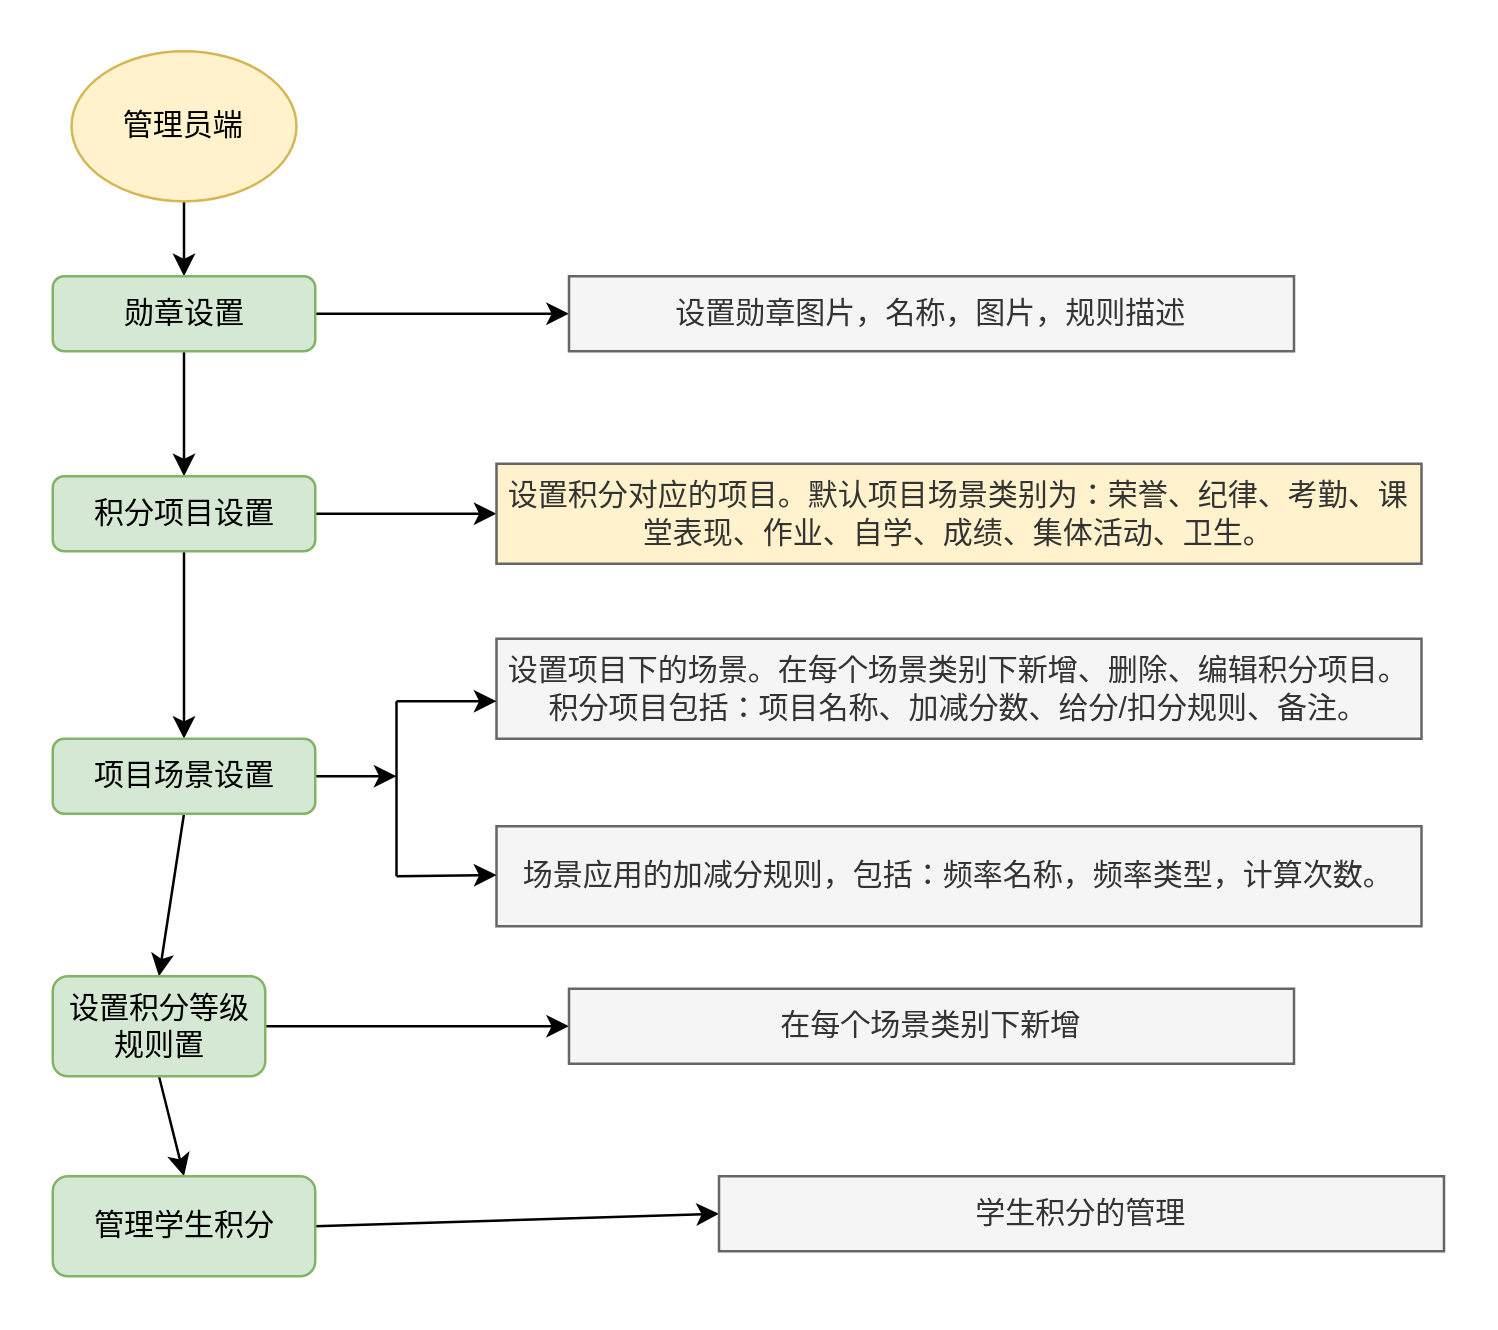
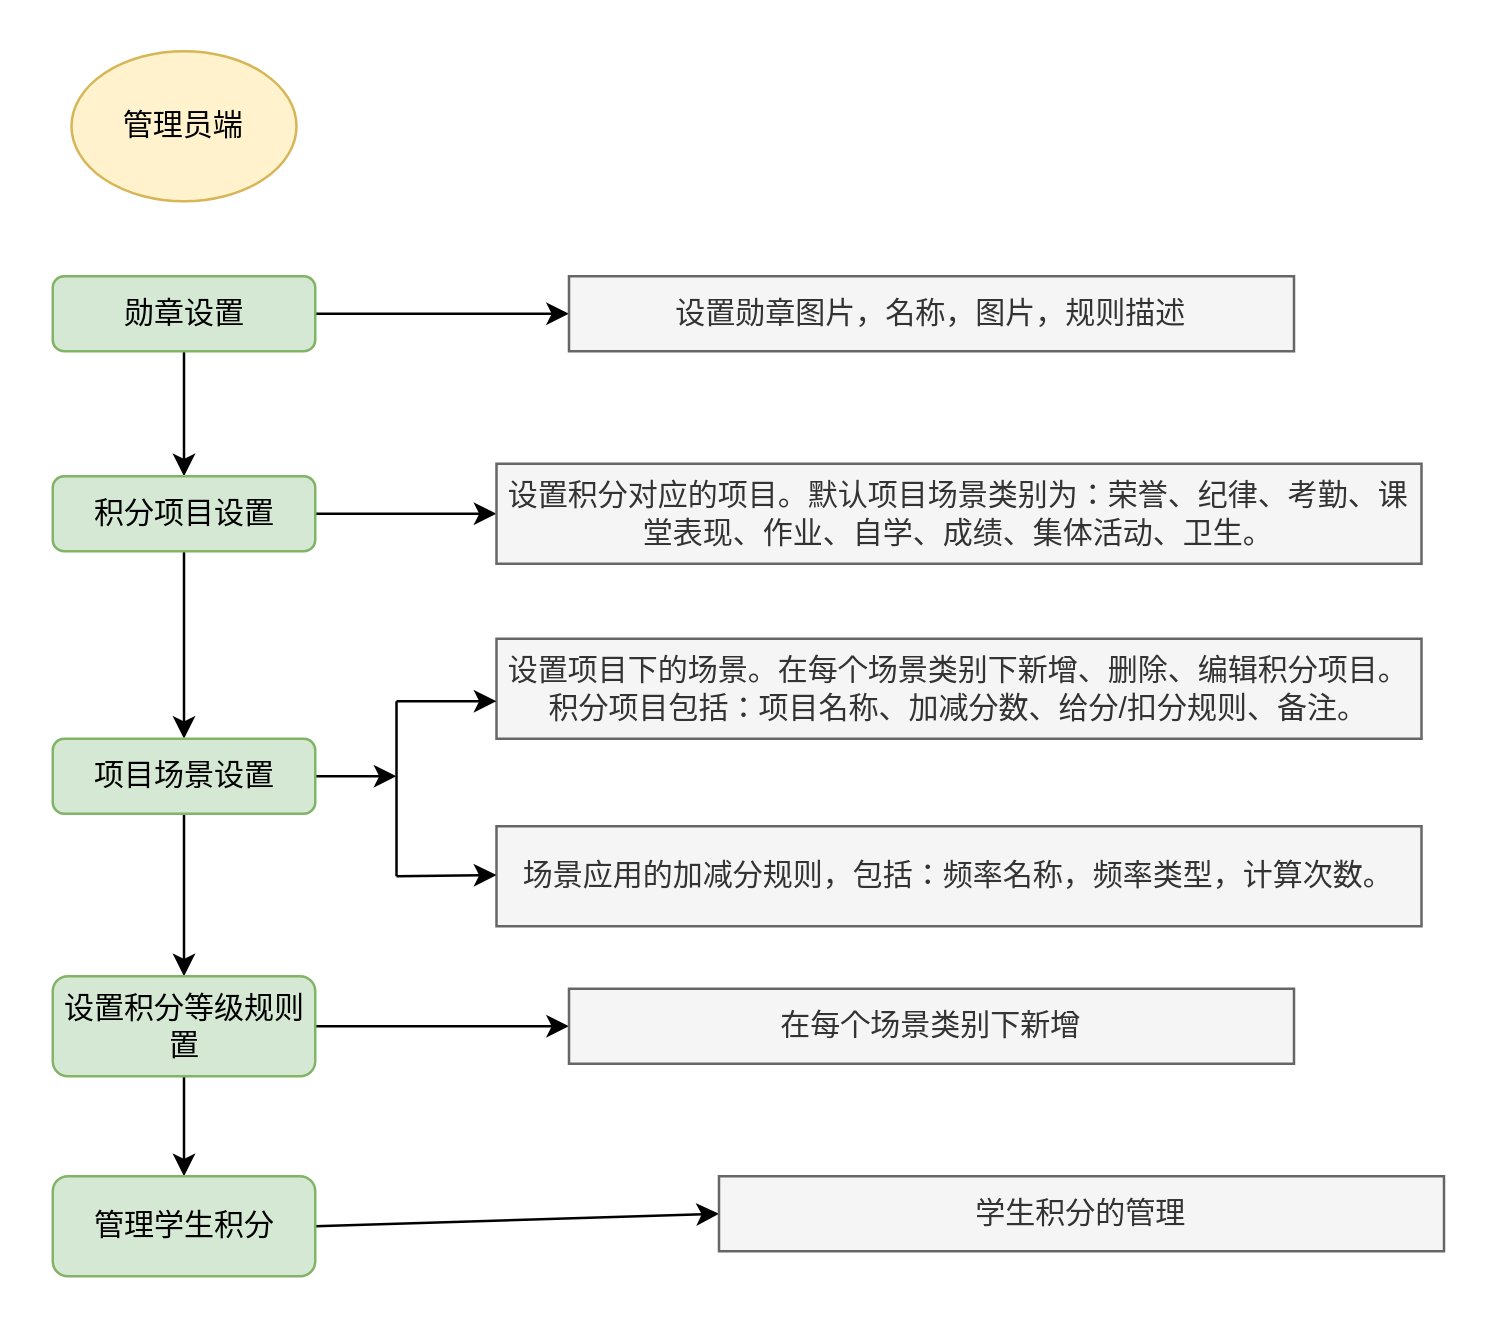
- <mxCell id="2" style="edgeStyle=orthogonalEdgeStyle;rounded=0;orthogonalLoop=1;jettySize=auto;html=1;exitX=0.5;exitY=1;exitDx=0;exitDy=0;entryX=0.5;entryY=0;entryDx=0;entryDy=0;" edge="1" parent="1" source="3" target="6"><mxGeometry relative="1" as="geometry" /></mxCell>
- <mxCell id="11" value="设置积分对应的项目。默认项目场景类别为：荣誉、纪律、考勤、课堂表现、作业、自学、成绩、集体活动、卫生。" style="rounded=0;whiteSpace=wrap;html=1;fillColor=#fff2cc;strokeColor=#666666;fontColor=#333333;" vertex="1" parent="1"><mxGeometry x="198" y="185" width="370" height="40" as="geometry" /></mxCell>
+ <mxCell id="11" value="设置积分对应的项目。默认项目场景类别为：荣誉、纪律、考勤、课堂表现、作业、自学、成绩、集体活动、卫生。" style="rounded=0;whiteSpace=wrap;html=1;fillColor=#f5f5f5;strokeColor=#666666;fontColor=#333333;" vertex="1" parent="1"><mxGeometry x="198" y="185" width="370" height="40" as="geometry" /></mxCell>
- <mxCell id="22" value="设置积分等级规则置" style="rounded=1;whiteSpace=wrap;html=1;fillColor=#d5e8d4;strokeColor=#82b366;" vertex="1" parent="1"><mxGeometry x="20.5" y="390" width="85" height="40" as="geometry" /></mxCell>
+ <mxCell id="22" value="设置积分等级规则置" style="rounded=1;whiteSpace=wrap;html=1;fillColor=#d5e8d4;strokeColor=#82b366;" vertex="1" parent="1"><mxGeometry x="20.5" y="390" width="105" height="40" as="geometry" /></mxCell>
